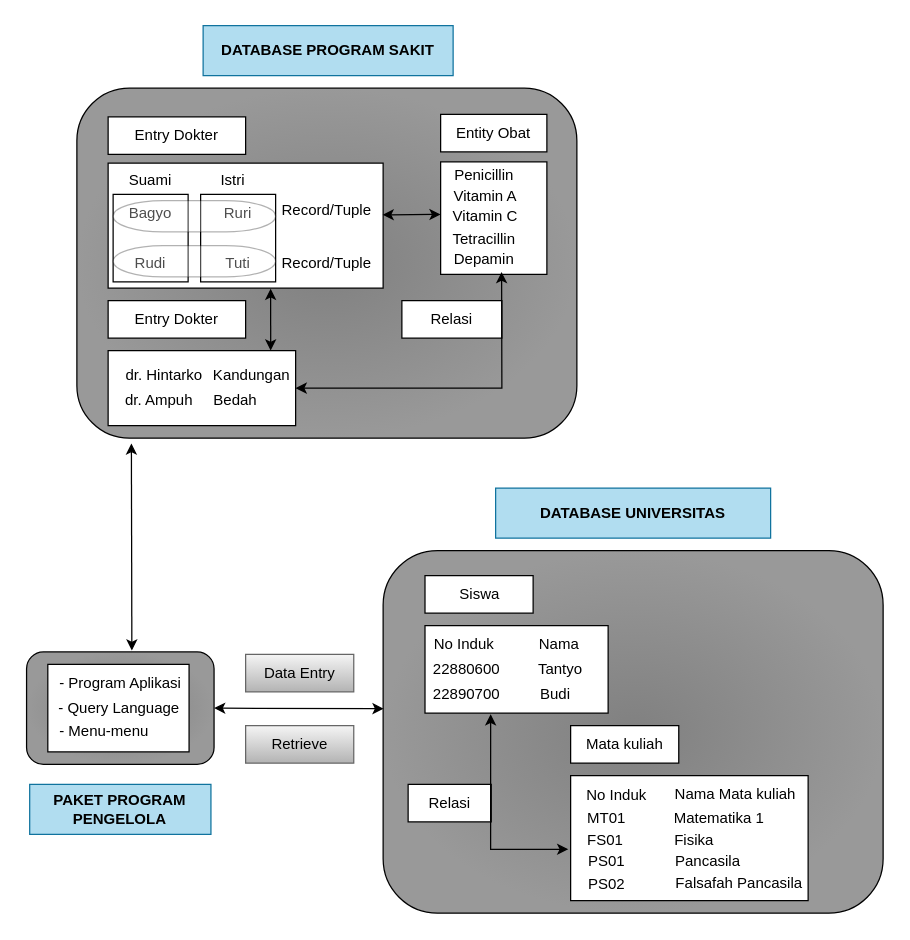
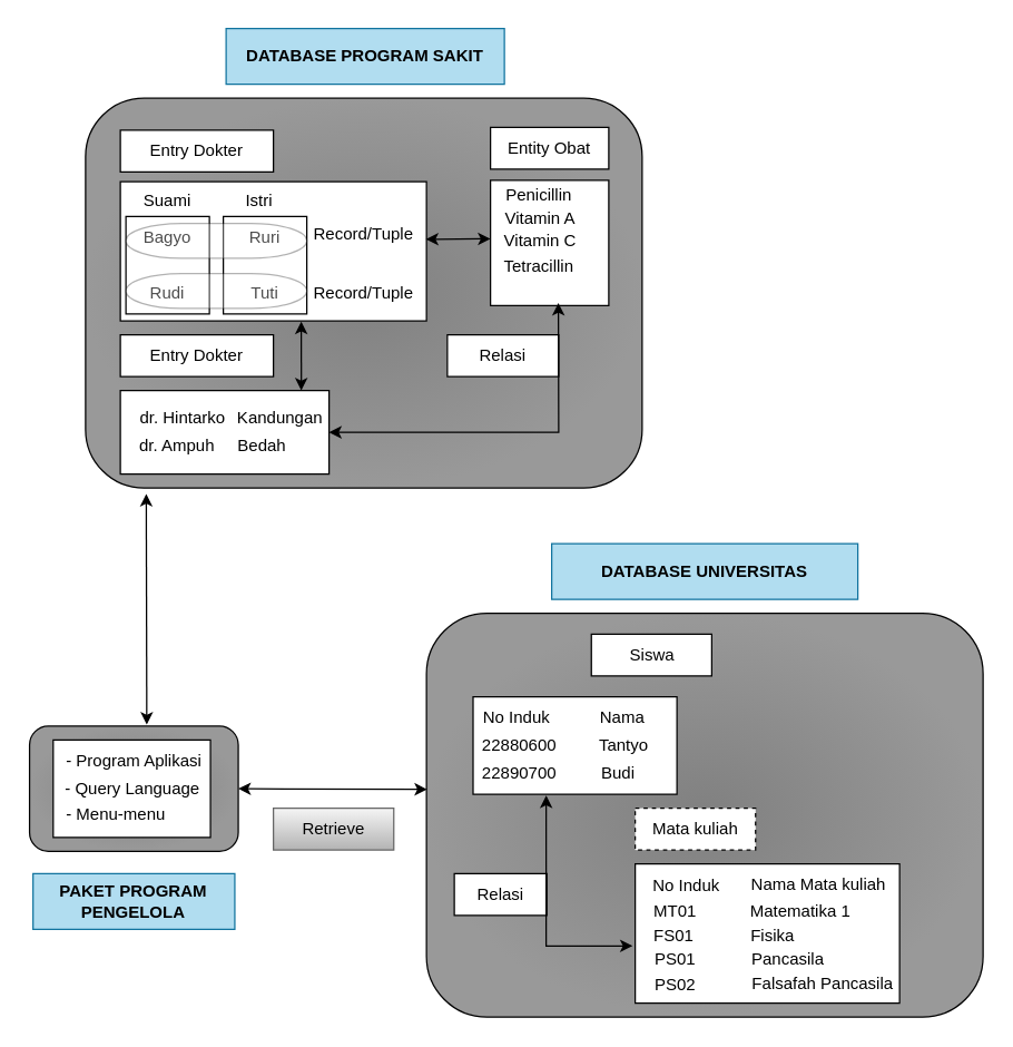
- <mxCell id="32" value="Depamin" style="text;html=1;strokeColor=none;fillColor=none;align=center;verticalAlign=middle;whiteSpace=wrap;rounded=0;opacity=20;" vertex="1" parent="26"><mxGeometry x="5" y="67.5" width="60" height="20" as="geometry" /></mxCell>
- <mxCell id="38" value="Siswa" style="rounded=0;whiteSpace=wrap;html=1;" vertex="1" parent="1"><mxGeometry x="339.5" y="460" width="86.5" height="30" as="geometry" /></mxCell>
+ <mxCell id="38" value="Siswa" style="rounded=0;whiteSpace=wrap;html=1;" vertex="1" parent="1"><mxGeometry x="424.5" y="455" width="86.5" height="30" as="geometry" /></mxCell>
- <mxCell id="66" value="Data Entry" style="rounded=0;whiteSpace=wrap;html=1;fillColor=#f5f5f5;strokeColor=#666666;gradientColor=#b3b3b3;" vertex="1" parent="1"><mxGeometry x="196" y="523" width="86.5" height="30" as="geometry" /></mxCell>
- <mxCell id="46" value="Mata kuliah" style="rounded=0;whiteSpace=wrap;html=1;" vertex="1" parent="1"><mxGeometry x="456" y="580" width="86.5" height="30" as="geometry" /></mxCell>
+ <mxCell id="46" value="Mata kuliah" style="rounded=0;whiteSpace=wrap;html=1;dashed=1;" vertex="1" parent="1"><mxGeometry x="456" y="580" width="86.5" height="30" as="geometry" /></mxCell>
